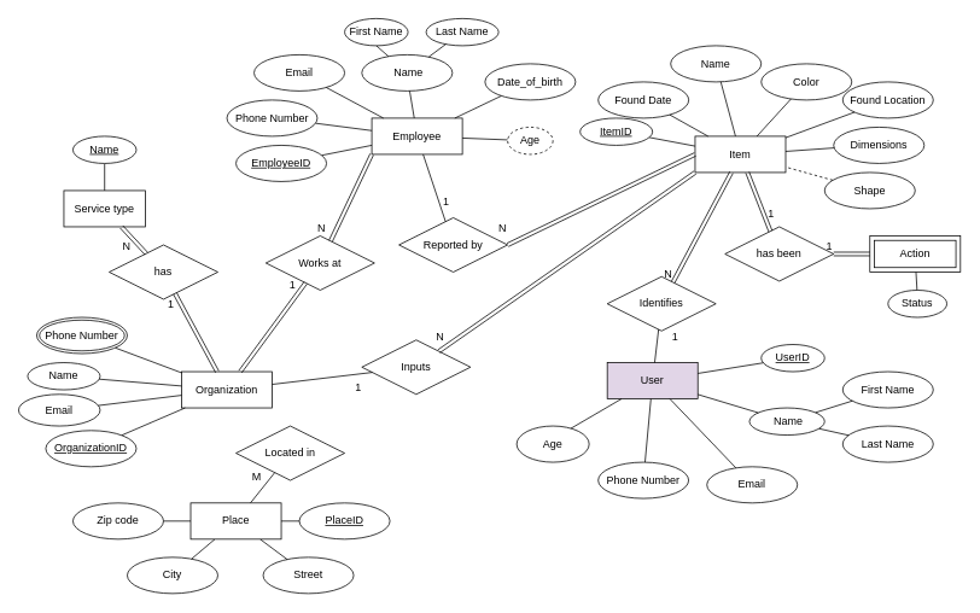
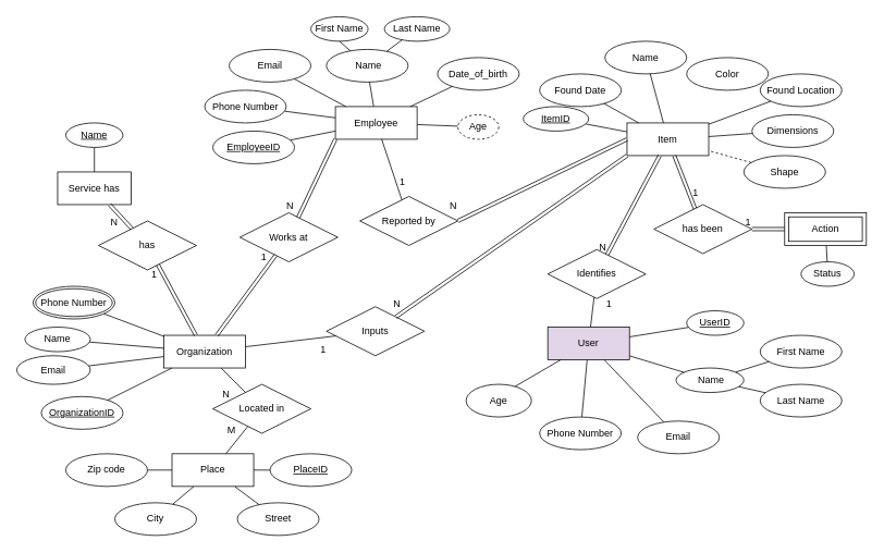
- <mxCell id="8" value="" style="endArrow=none;html=1;rounded=0;" edge="1" parent="1" source="3" target="2"><mxGeometry relative="1" as="geometry"><mxPoint x="283" y="640" as="sourcePoint" /><mxPoint x="297" y="510" as="targetPoint" /></mxGeometry></mxCell>
- <mxCell id="50" value="Service type" style="whiteSpace=wrap;html=1;align=center;" vertex="1" parent="1"><mxGeometry x="70" y="210" width="90" height="40" as="geometry" /></mxCell>
+ <mxCell id="50" value="Service has" style="whiteSpace=wrap;html=1;align=center;" vertex="1" parent="1"><mxGeometry x="70" y="210" width="90" height="40" as="geometry" /></mxCell>
+ <mxCell id="42" value="" style="endArrow=none;html=1;rounded=0;" edge="1" parent="1" source="5" target="41"><mxGeometry relative="1" as="geometry"><mxPoint x="340" y="605" as="sourcePoint" /><mxPoint x="435" y="600" as="targetPoint" /></mxGeometry></mxCell>
+ <mxCell id="43" value="N" style="resizable=0;html=1;whiteSpace=wrap;align=left;verticalAlign=bottom;" connectable="0" vertex="1" parent="42"><mxGeometry x="-1" relative="1" as="geometry"><mxPoint y="40" as="offset" /></mxGeometry></mxCell>
+ <mxCell id="44" value="" style="resizable=0;html=1;whiteSpace=wrap;align=right;verticalAlign=bottom;" connectable="0" vertex="1" parent="42"><mxGeometry x="1" relative="1" as="geometry" /></mxCell>
- <mxCell id="87" value="OrganizationID" style="ellipse;whiteSpace=wrap;html=1;align=center;fontStyle=4;" vertex="1" parent="1"><mxGeometry x="50" y="475" width="100" height="40" as="geometry" /></mxCell>
+ <mxCell id="87" value="OrganizationID" style="ellipse;whiteSpace=wrap;html=1;align=center;fontStyle=4;" vertex="1" parent="1"><mxGeometry x="50" y="485" width="100" height="40" as="geometry" /></mxCell>
